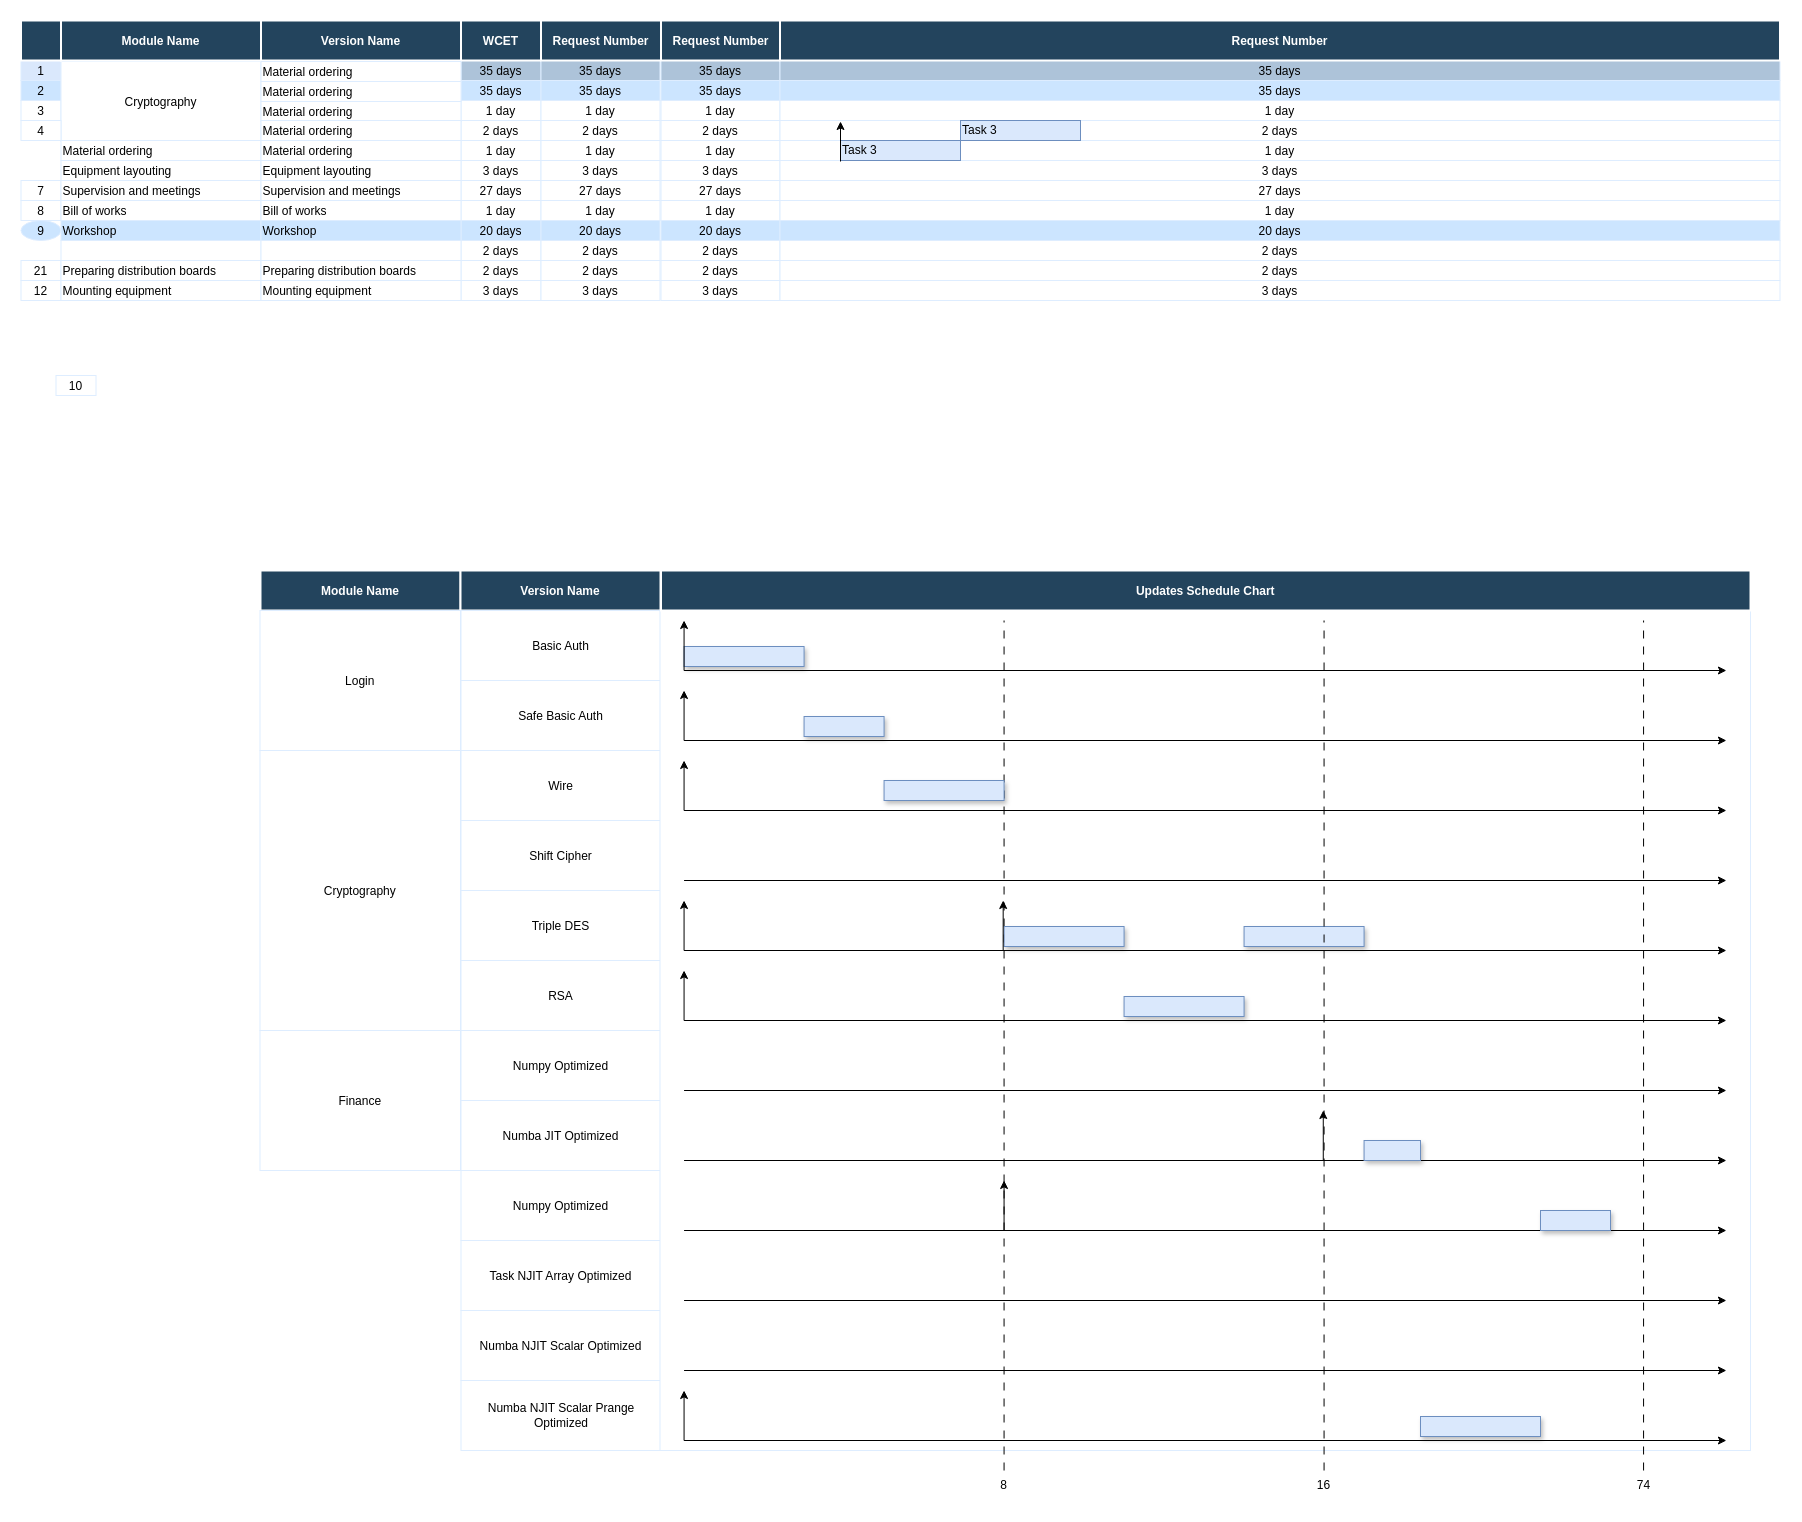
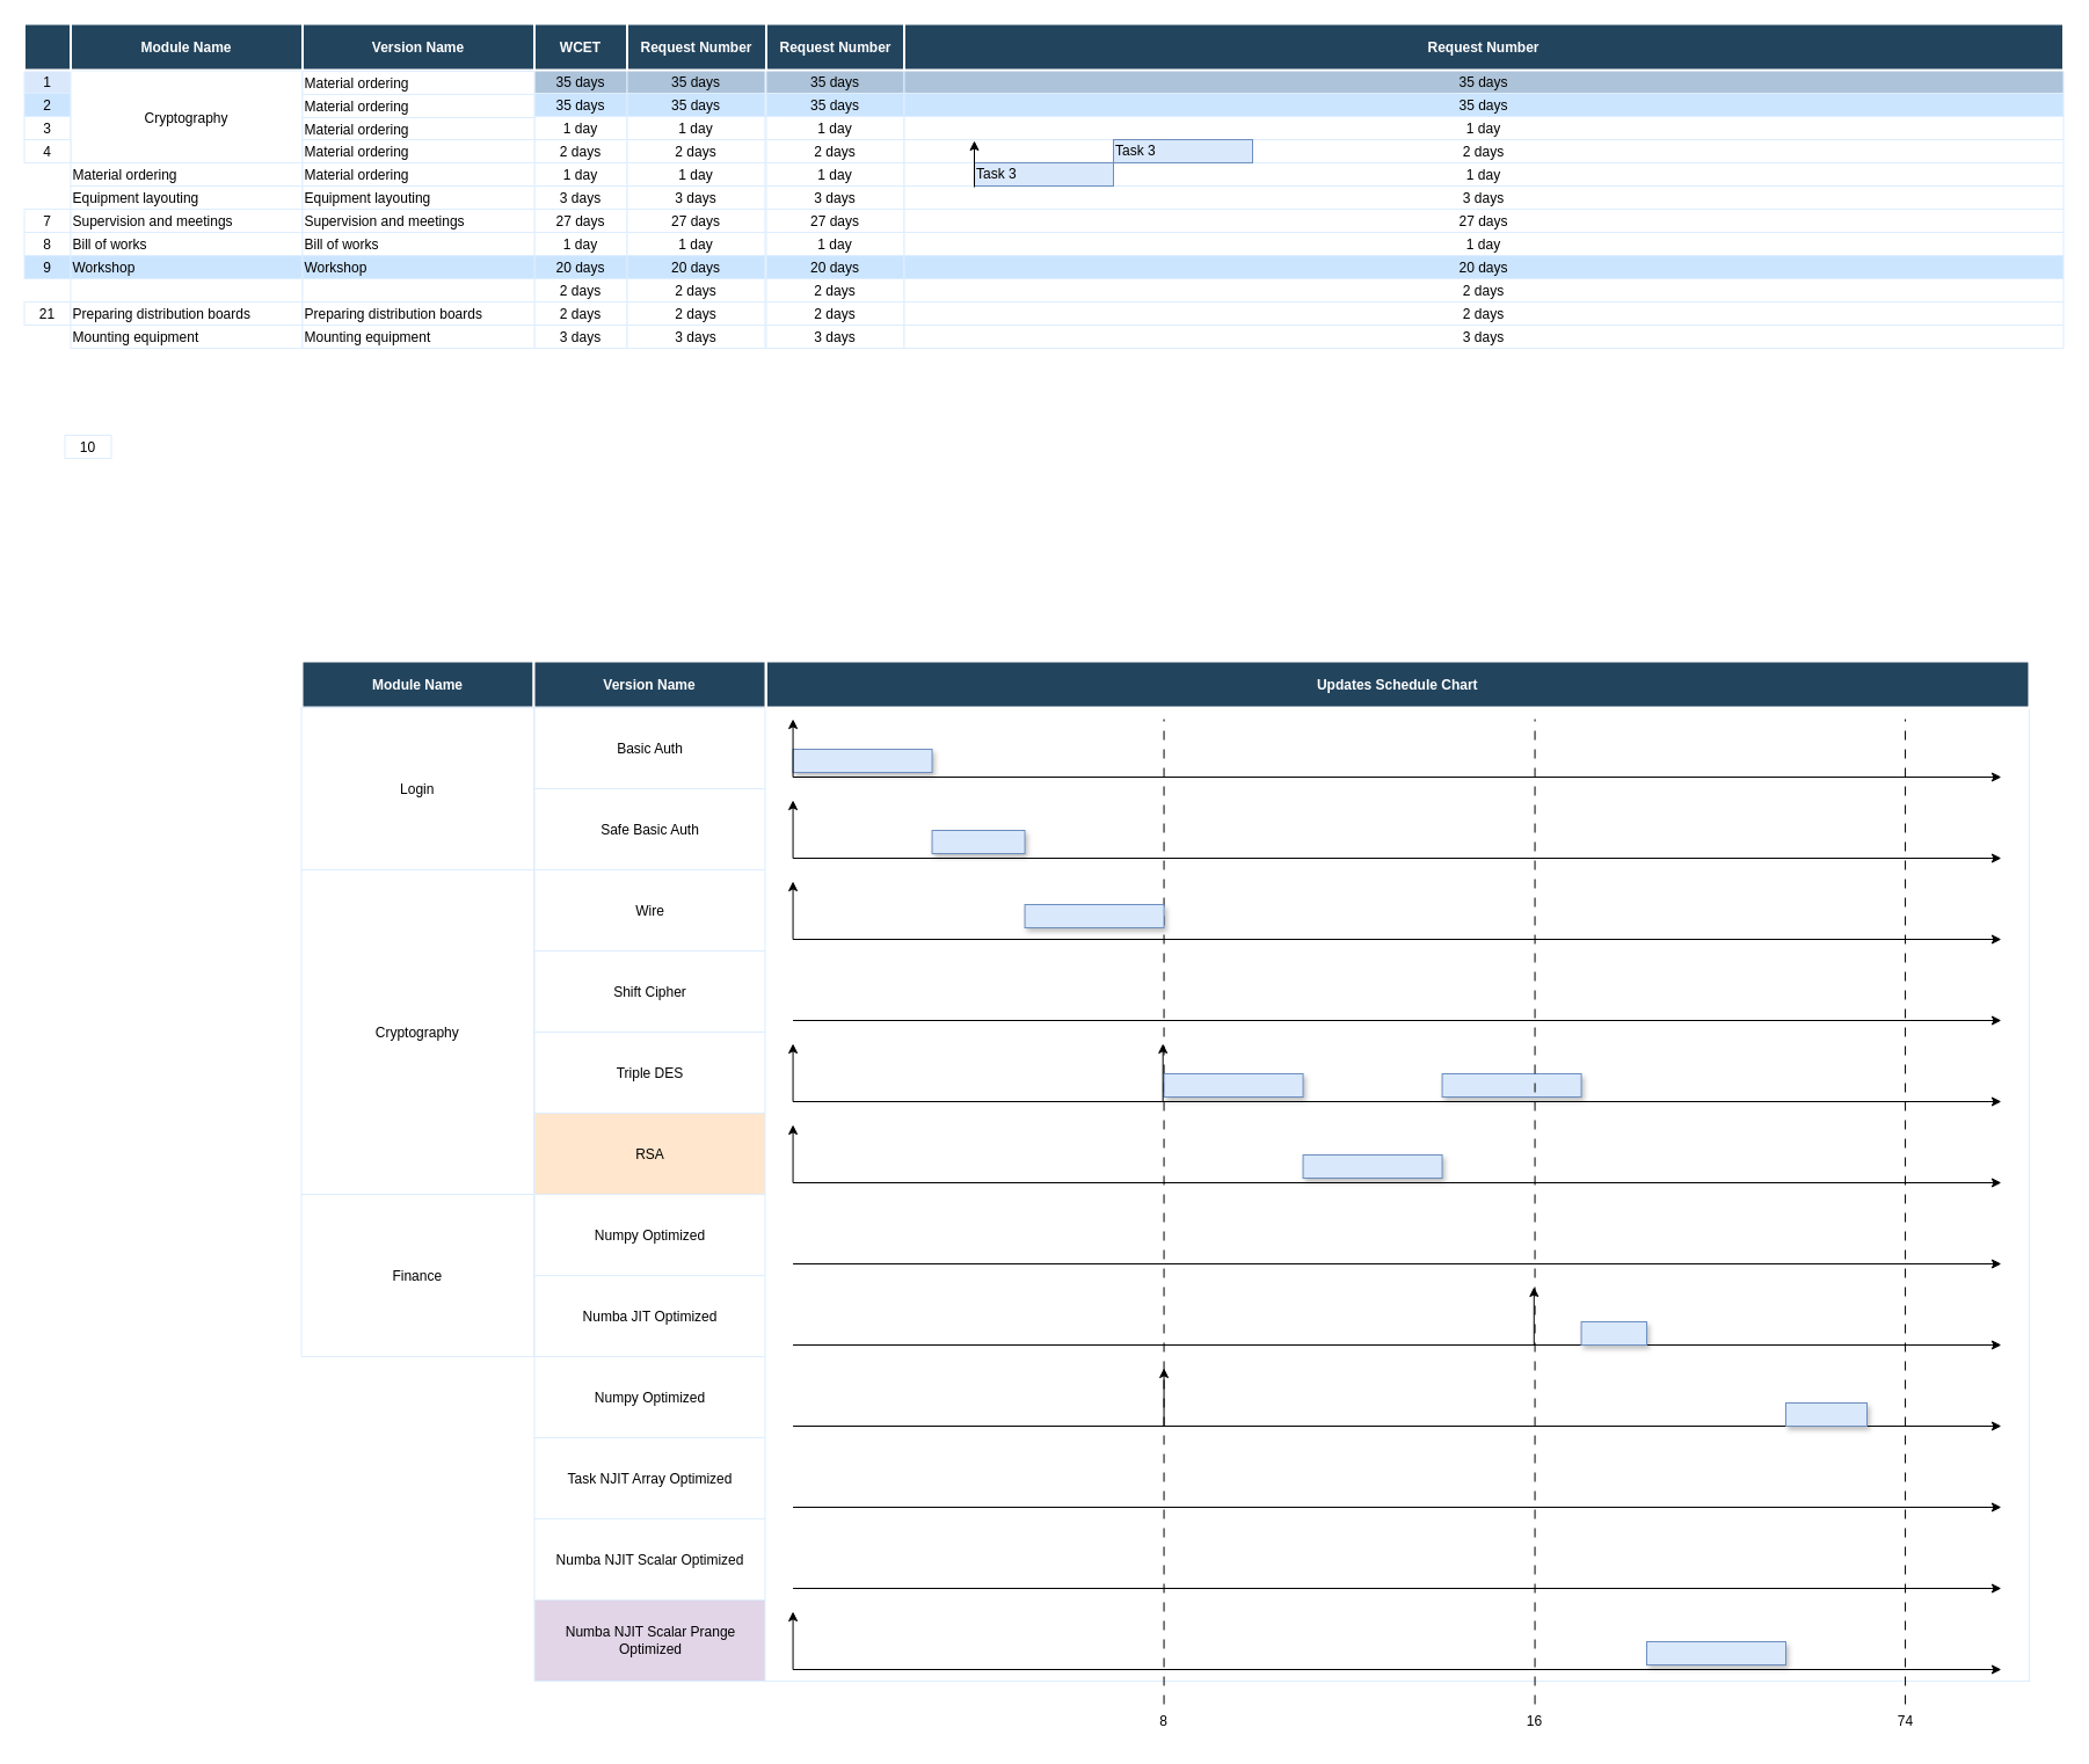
- <mxCell id="13" value="9" style="ellipse;strokeColor=#DEEDFF;fillColor=#CCE5FF;" vertex="1" parent="1"><mxGeometry x="20.5" y="220" width="40" height="20" as="geometry" /></mxCell>
+ <mxCell id="13" value="9" style="strokeColor=#DEEDFF;fillColor=#CCE5FF" vertex="1" parent="1"><mxGeometry x="20.5" y="220" width="40" height="20" as="geometry" /></mxCell>
- <mxCell id="19" value="12" style="strokeColor=#DEEDFF" vertex="1" parent="1"><mxGeometry x="20.5" y="280" width="40" height="20" as="geometry" /></mxCell>
- <mxCell id="101" value="RSA" style="align=center;strokeColor=#DEEDFF" vertex="1" parent="1"><mxGeometry x="460.5" y="960" width="200" height="70" as="geometry" /></mxCell>
+ <mxCell id="101" value="RSA" style="align=center;strokeColor=#DEEDFF;fillColor=#ffe6cc;" vertex="1" parent="1"><mxGeometry x="460.5" y="960" width="200" height="70" as="geometry" /></mxCell>
- <mxCell id="107" value="Numba NJIT Scalar Prange Optimized" style="align=center;strokeColor=#DEEDFF;textShadow=0;labelBorderColor=none;labelBackgroundColor=none;whiteSpace=wrap;" vertex="1" parent="1"><mxGeometry x="460.5" y="1380" width="200" height="70" as="geometry" /></mxCell>
+ <mxCell id="107" value="Numba NJIT Scalar Prange Optimized" style="align=center;strokeColor=#DEEDFF;textShadow=0;labelBorderColor=none;labelBackgroundColor=none;whiteSpace=wrap;fillColor=#e1d5e7;" vertex="1" parent="1"><mxGeometry x="460.5" y="1380" width="200" height="70" as="geometry" /></mxCell>
